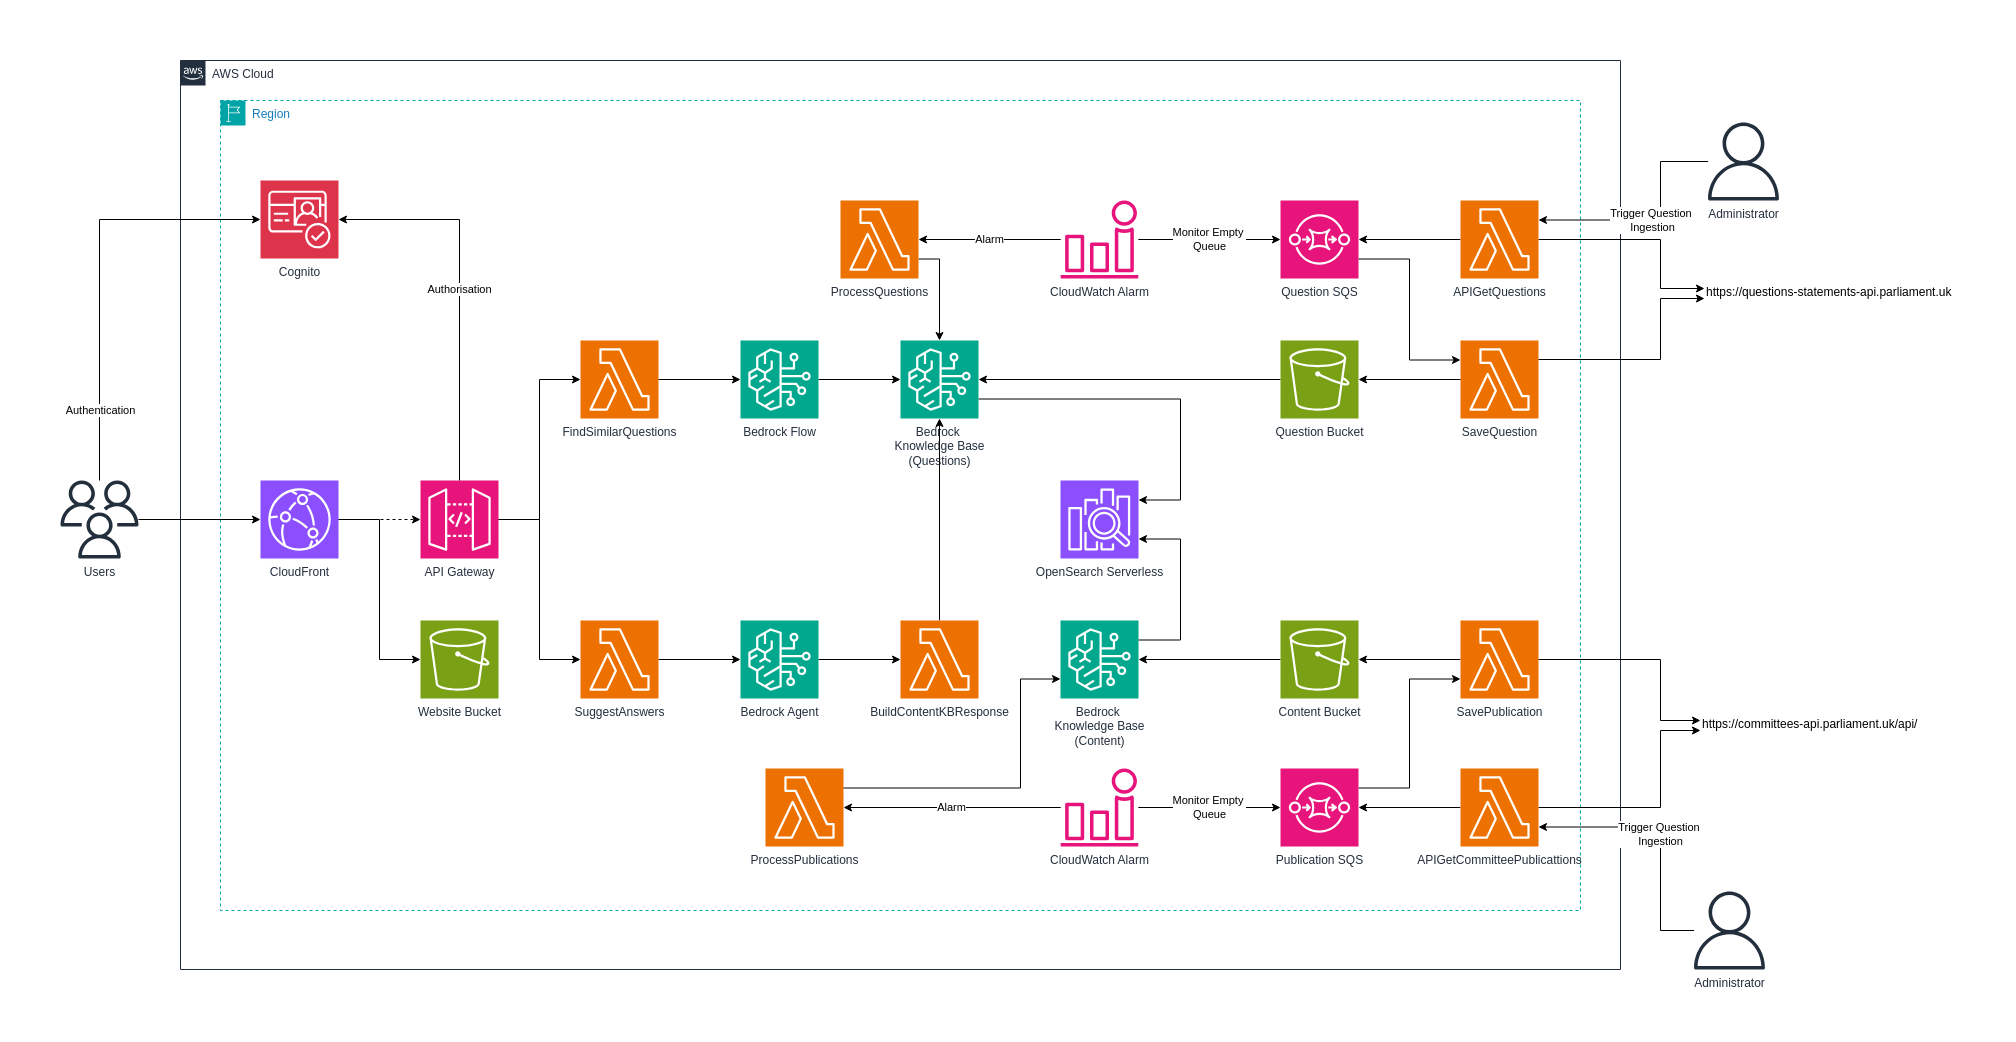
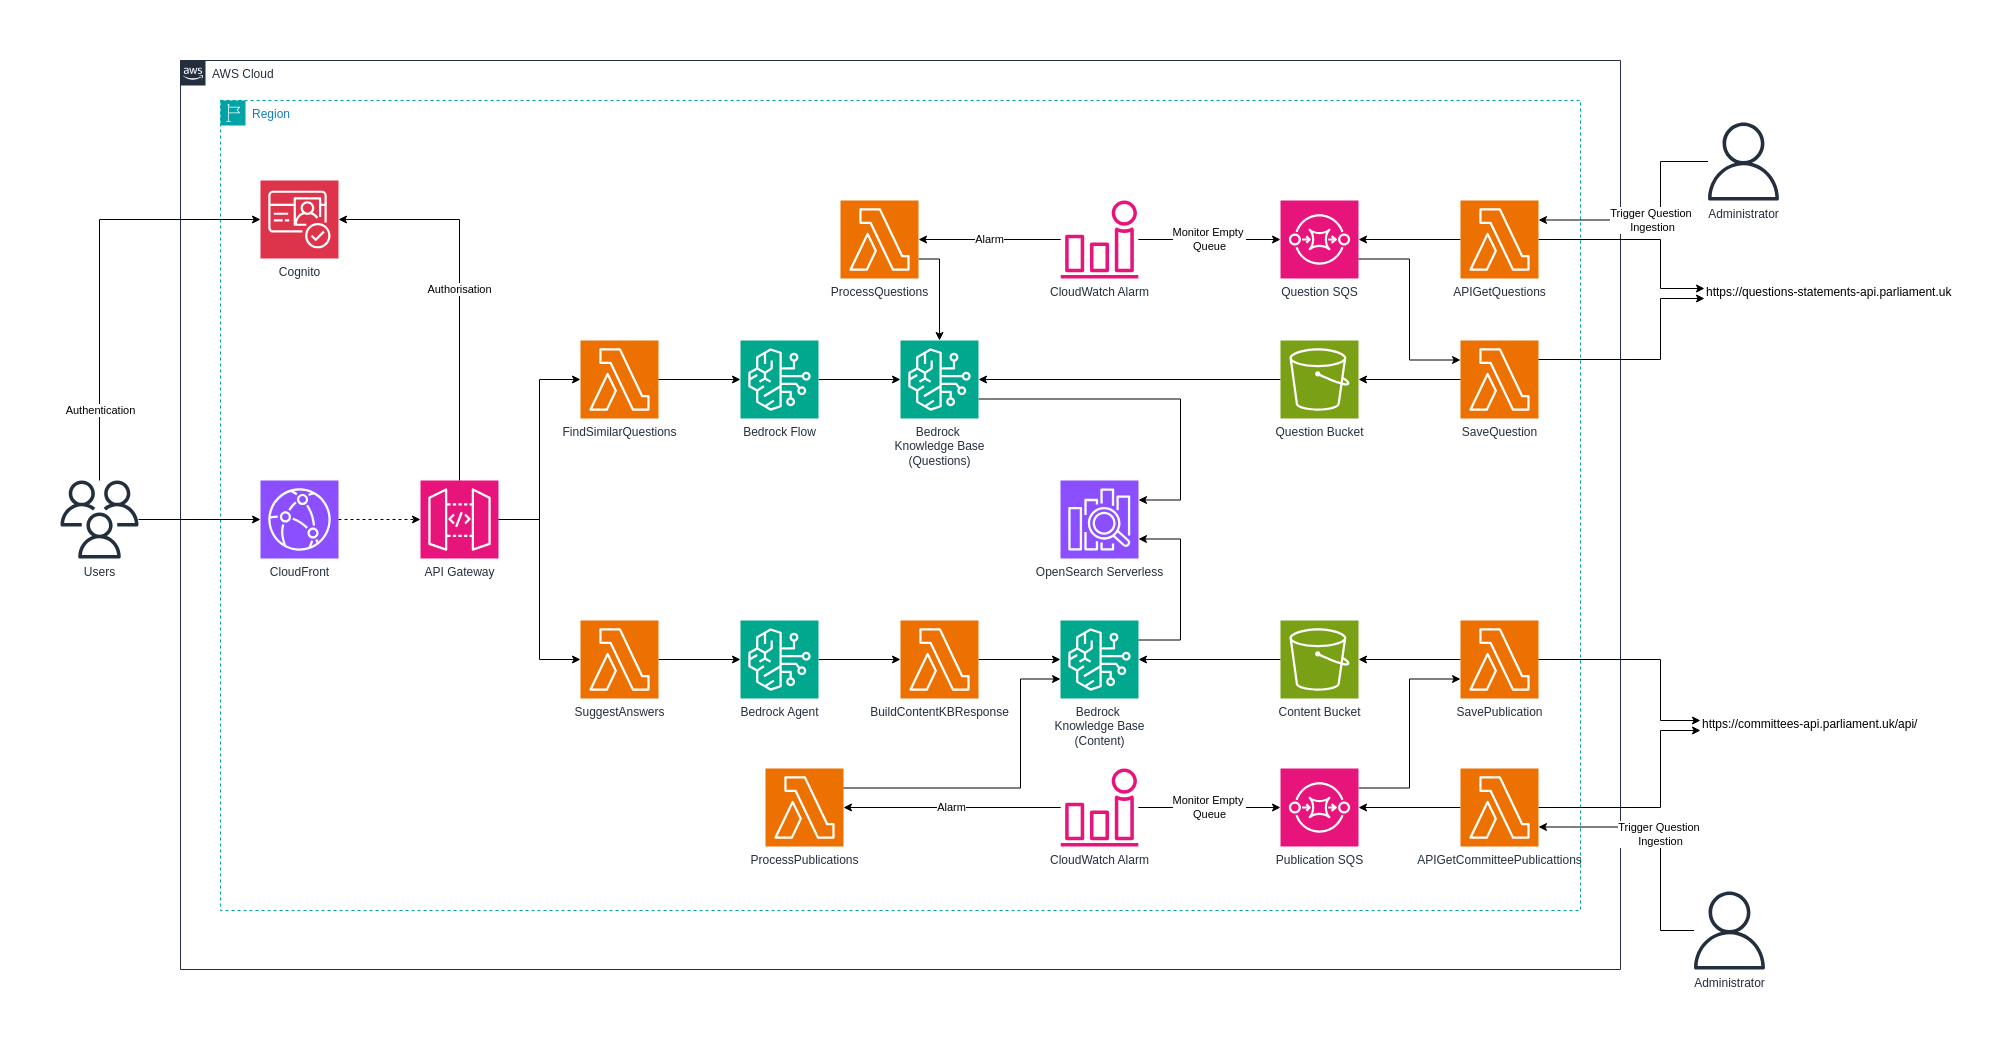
- <mxCell id="24" style="edgeStyle=orthogonalEdgeStyle;rounded=0;orthogonalLoop=1;jettySize=auto;html=1;" edge="1" parent="3" source="25" target="23"><mxGeometry relative="1" as="geometry" /></mxCell>
+ <mxCell id="24" style="edgeStyle=orthogonalEdgeStyle;rounded=0;orthogonalLoop=1;jettySize=auto;html=1;" edge="1" parent="3" source="25" target="26"><mxGeometry relative="1" as="geometry" /></mxCell>
- <mxCell id="5" style="edgeStyle=orthogonalEdgeStyle;rounded=0;orthogonalLoop=1;jettySize=auto;html=1;entryX=0;entryY=0.5;entryDx=0;entryDy=0;entryPerimeter=0;" parent="3" source="6" target="4" edge="1"><mxGeometry relative="1" as="geometry" /></mxCell>
- <mxCell id="4" value="Website Bucket" style="sketch=0;points=[[0,0,0],[0.25,0,0],[0.5,0,0],[0.75,0,0],[1,0,0],[0,1,0],[0.25,1,0],[0.5,1,0],[0.75,1,0],[1,1,0],[0,0.25,0],[0,0.5,0],[0,0.75,0],[1,0.25,0],[1,0.5,0],[1,0.75,0]];outlineConnect=0;fontColor=#232F3E;fillColor=#7AA116;strokeColor=#ffffff;dashed=0;verticalLabelPosition=bottom;verticalAlign=top;align=center;html=1;fontSize=12;fontStyle=0;aspect=fixed;shape=mxgraph.aws4.resourceIcon;resIcon=mxgraph.aws4.s3;" parent="3" vertex="1"><mxGeometry x="200" y="520" width="78" height="78" as="geometry" /></mxCell>
